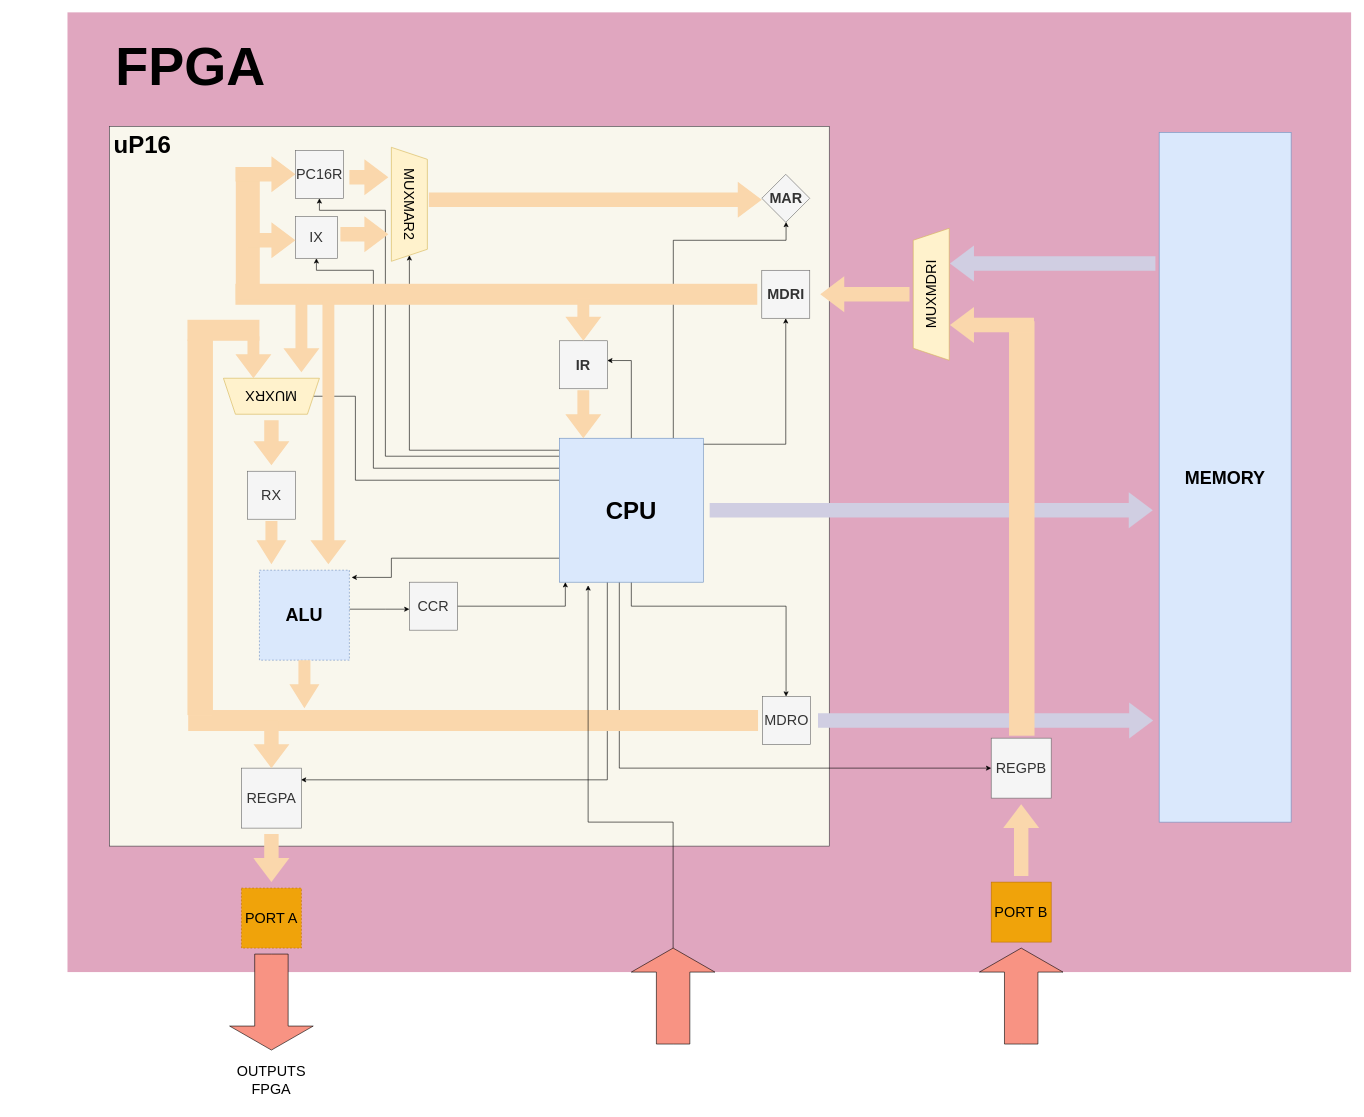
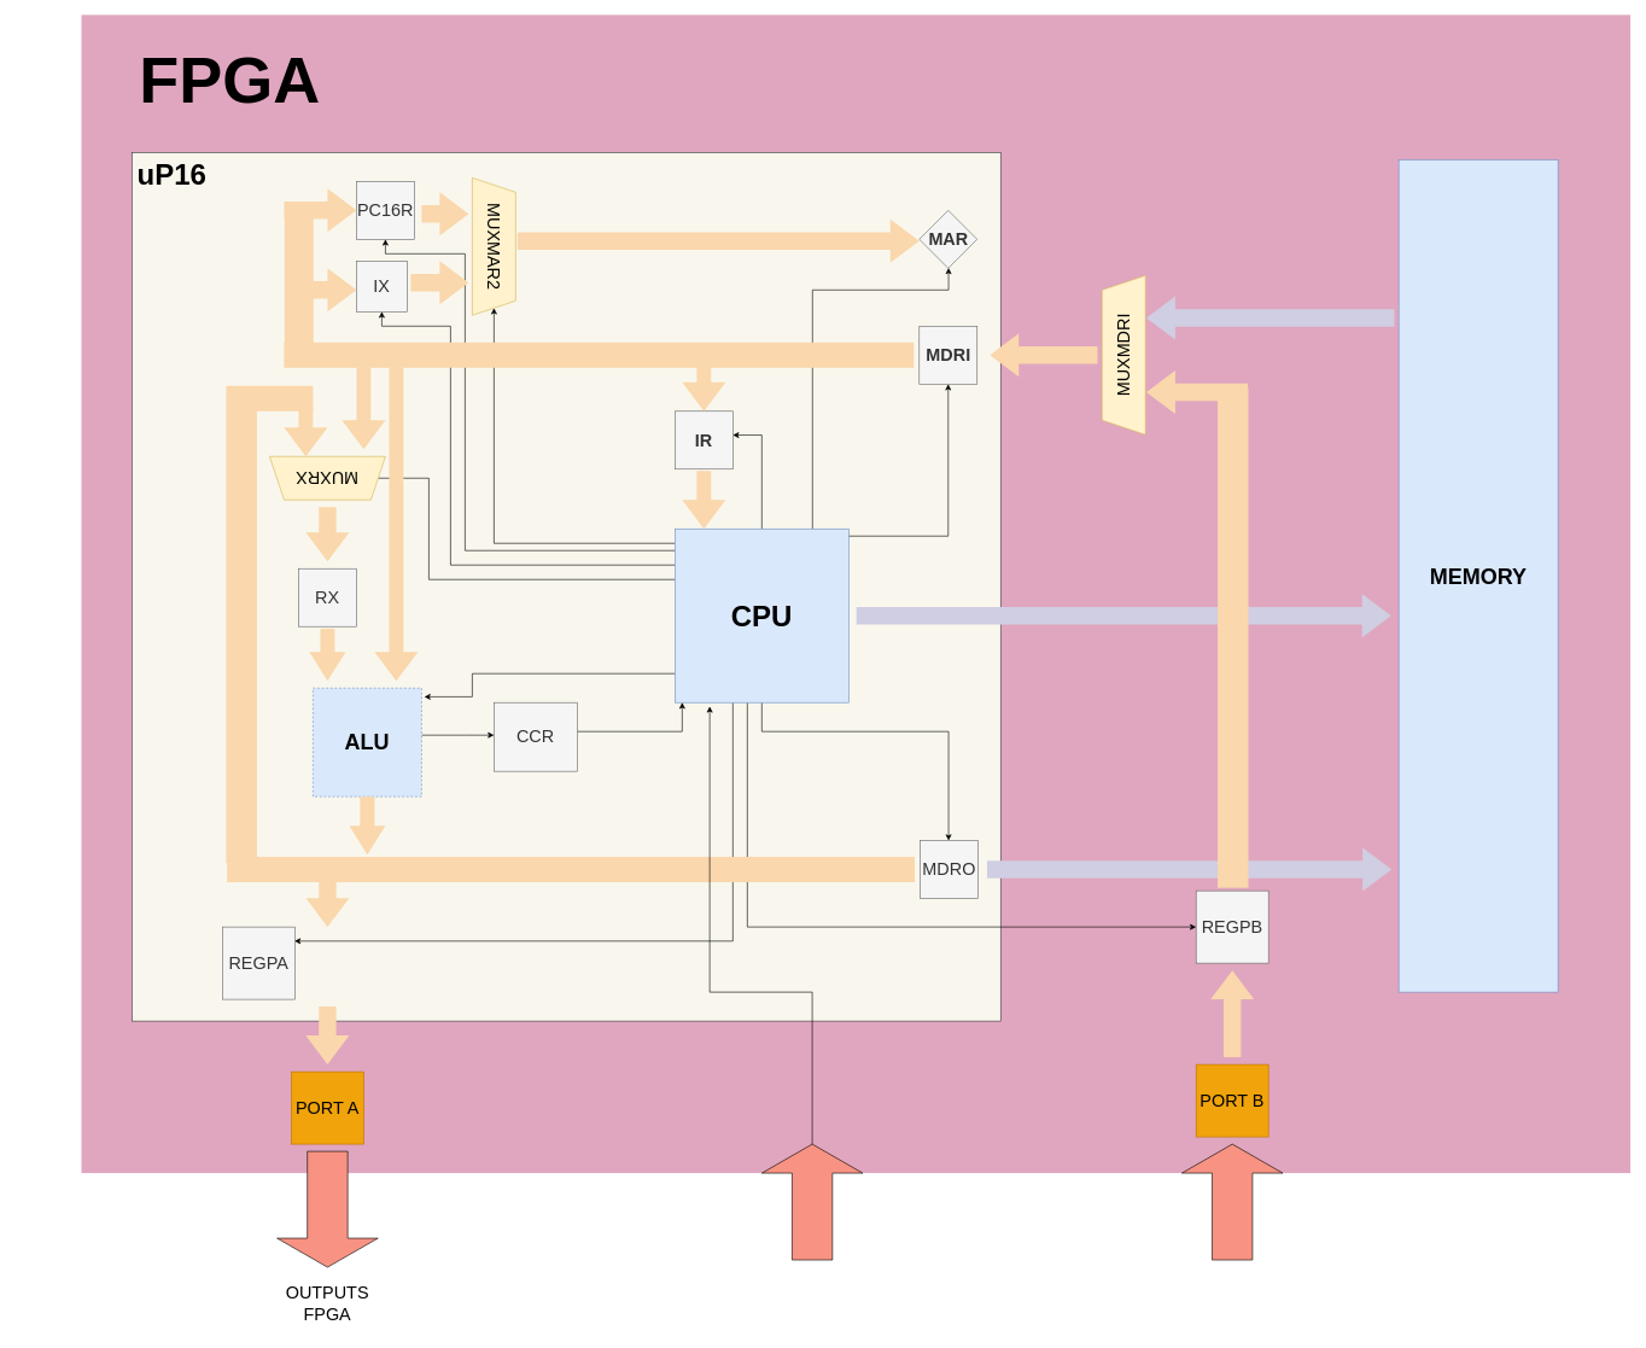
- <mxCell id="24" value="CCR" style="whiteSpace=wrap;html=1;aspect=fixed;fillColor=#f5f5f5;fontColor=#333333;strokeColor=#666666;fontSize=24;" vertex="1" parent="1"><mxGeometry x="682" y="970" width="80" height="80" as="geometry" /></mxCell>
+ <mxCell id="24" value="CCR" style="whiteSpace=wrap;html=1;aspect=fixed;fillColor=#f5f5f5;fontColor=#333333;strokeColor=#666666;fontSize=24;" vertex="1" parent="1"><mxGeometry x="682" y="970" width="115" height="95" as="geometry" /></mxCell>
- <mxCell id="26" value="REGPA" style="whiteSpace=wrap;html=1;aspect=fixed;fillColor=#f5f5f5;fontColor=#333333;strokeColor=#666666;fontSize=24;" vertex="1" parent="1"><mxGeometry x="402" y="1280" width="100" height="100" as="geometry" /></mxCell>
+ <mxCell id="26" value="REGPA" style="whiteSpace=wrap;html=1;aspect=fixed;fillColor=#f5f5f5;fontColor=#333333;strokeColor=#666666;fontSize=24;" vertex="1" parent="1"><mxGeometry x="307" y="1280" width="100" height="100" as="geometry" /></mxCell>
- <mxCell id="52" value="PORT A" style="whiteSpace=wrap;html=1;aspect=fixed;fillColor=#f0a30a;fontColor=#000000;strokeColor=#BD7000;fontSize=24;dashed=1;" vertex="1" parent="1"><mxGeometry x="402" y="1480" width="100" height="100" as="geometry" /></mxCell>
+ <mxCell id="52" value="PORT A" style="whiteSpace=wrap;html=1;aspect=fixed;fillColor=#f0a30a;fontColor=#000000;strokeColor=#BD7000;fontSize=24;" vertex="1" parent="1"><mxGeometry x="402" y="1480" width="100" height="100" as="geometry" /></mxCell>
